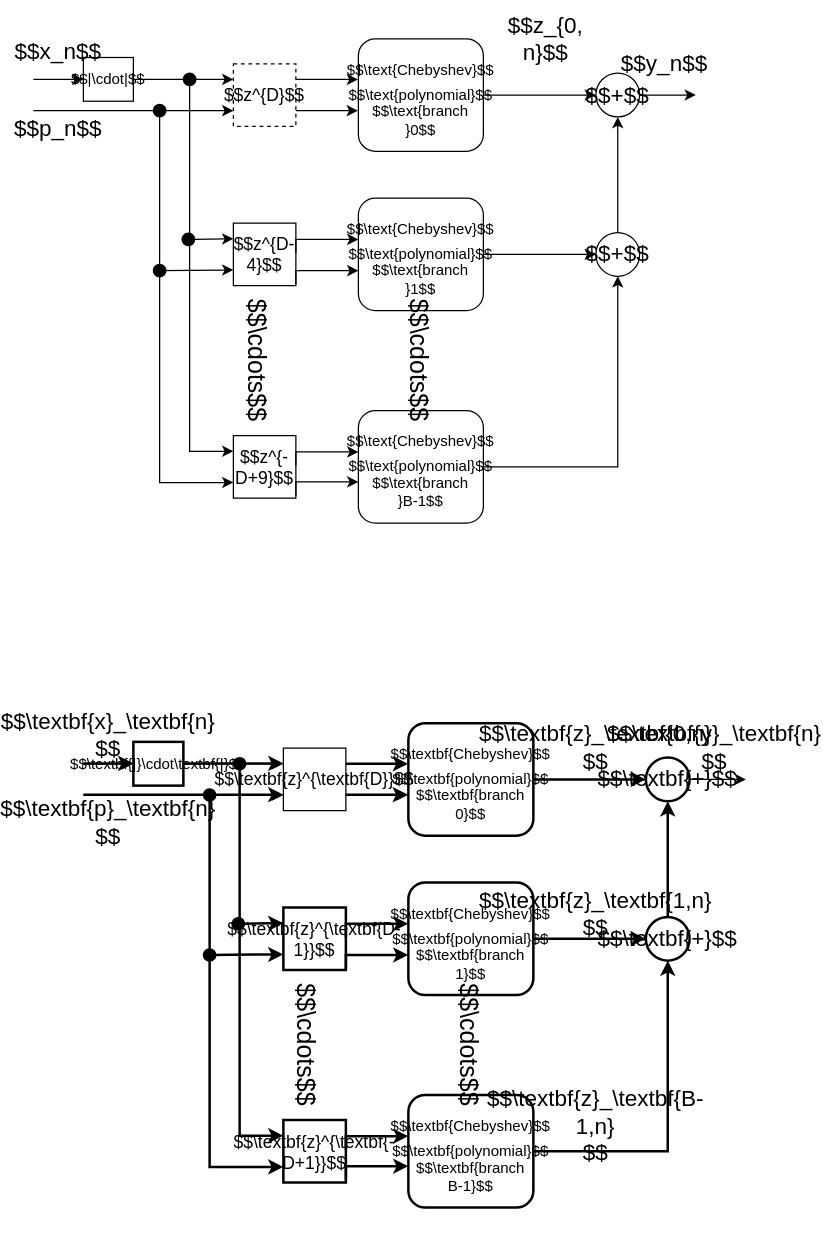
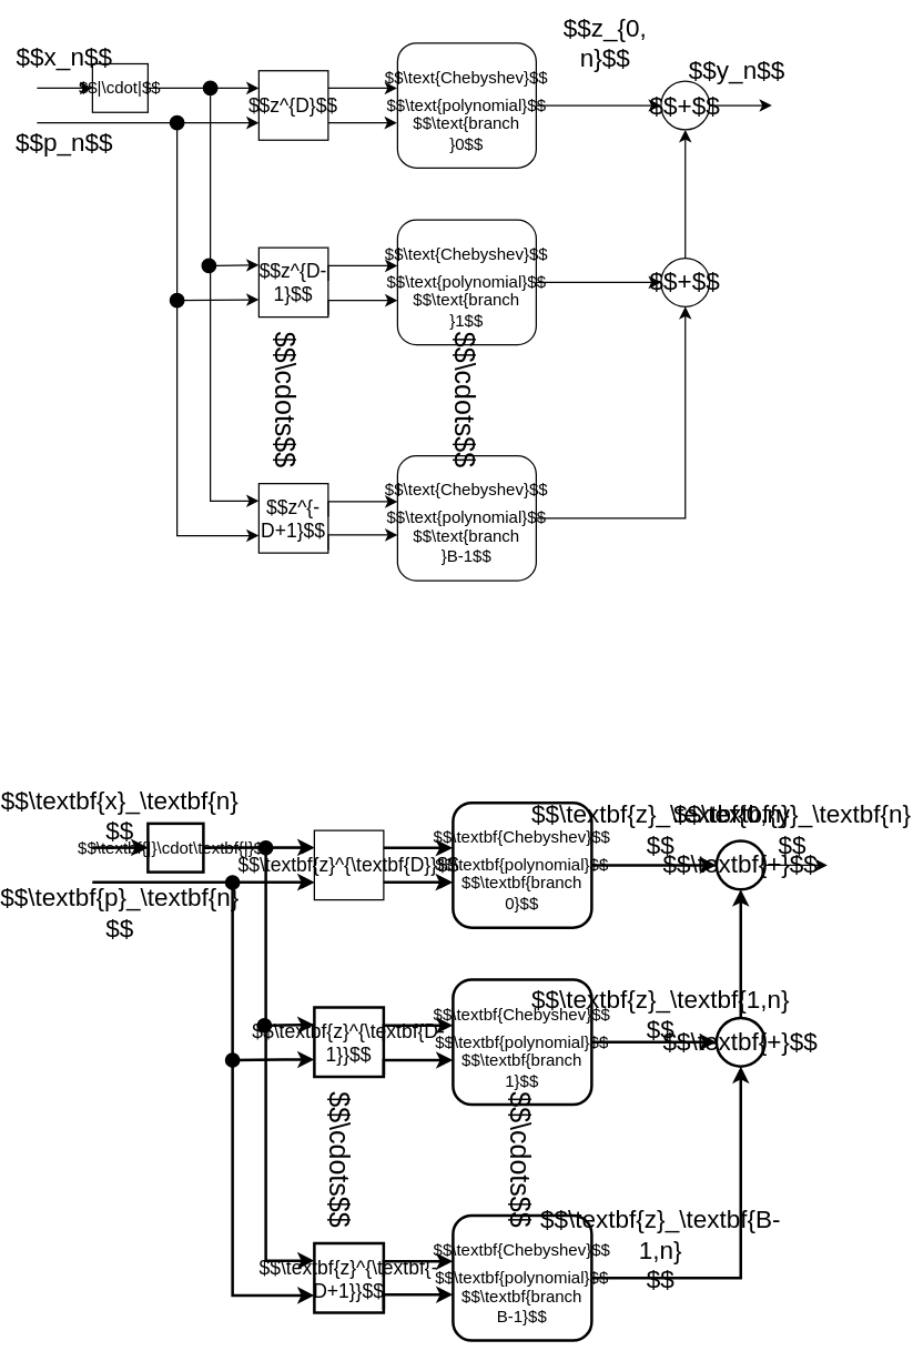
- <mxCell id="11" value="&lt;font style=&quot;font-size: 14px&quot;&gt;$$z^{D}$$&lt;/font&gt;" style="rounded=0;whiteSpace=wrap;html=1;fillColor=none;dashed=1;" parent="1" vertex="1"><mxGeometry x="180" y="50.5" width="50" height="50" as="geometry" /></mxCell>
+ <mxCell id="11" value="&lt;font style=&quot;font-size: 14px&quot;&gt;$$z^{D}$$&lt;/font&gt;" style="rounded=0;whiteSpace=wrap;html=1;fillColor=none;" parent="1" vertex="1"><mxGeometry x="180" y="50.5" width="50" height="50" as="geometry" /></mxCell>
- <mxCell id="32" value="&lt;font style=&quot;font-size: 14px&quot;&gt;$$z^{D-4}$$&lt;/font&gt;" style="rounded=0;whiteSpace=wrap;html=1;fillColor=none;" parent="1" vertex="1"><mxGeometry x="180" y="178" width="50" height="50" as="geometry" /></mxCell>
+ <mxCell id="32" value="&lt;font style=&quot;font-size: 14px&quot;&gt;$$z^{D-1}$$&lt;/font&gt;" style="rounded=0;whiteSpace=wrap;html=1;fillColor=none;" parent="1" vertex="1"><mxGeometry x="180" y="178" width="50" height="50" as="geometry" /></mxCell>
- <mxCell id="33" value="&lt;font style=&quot;font-size: 14px&quot;&gt;$$z^{-D+9}$$&lt;/font&gt;" style="rounded=0;whiteSpace=wrap;html=1;fillColor=none;" parent="1" vertex="1"><mxGeometry x="180" y="348" width="50" height="50" as="geometry" /></mxCell>
+ <mxCell id="33" value="&lt;font style=&quot;font-size: 14px&quot;&gt;$$z^{-D+1}$$&lt;/font&gt;" style="rounded=0;whiteSpace=wrap;html=1;fillColor=none;" parent="1" vertex="1"><mxGeometry x="180" y="348" width="50" height="50" as="geometry" /></mxCell>
